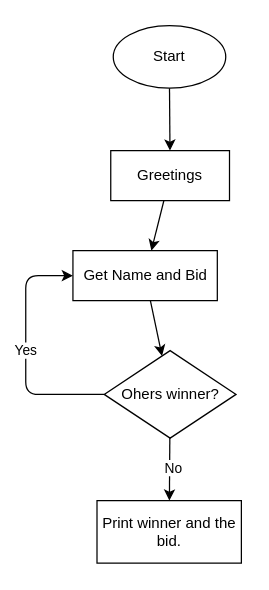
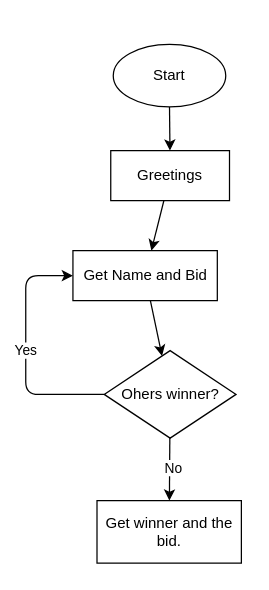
- <mxCell id="3" value="Start" style="ellipse;whiteSpace=wrap;html=1;" vertex="1" parent="1"><mxGeometry x="90" y="20" width="90" height="50" as="geometry" /></mxCell>
+ <mxCell id="3" value="Start" style="ellipse;whiteSpace=wrap;html=1;" vertex="1" parent="1"><mxGeometry x="90" y="35" width="90" height="50" as="geometry" /></mxCell>
- <mxCell id="12" value="Print winner and the bid." style="whiteSpace=wrap;html=1;" vertex="1" parent="1"><mxGeometry x="77" y="400" width="115.5" height="50" as="geometry" /></mxCell>
+ <mxCell id="12" value="Get winner and the bid." style="whiteSpace=wrap;html=1;" vertex="1" parent="1"><mxGeometry x="77" y="400" width="115.5" height="50" as="geometry" /></mxCell>
